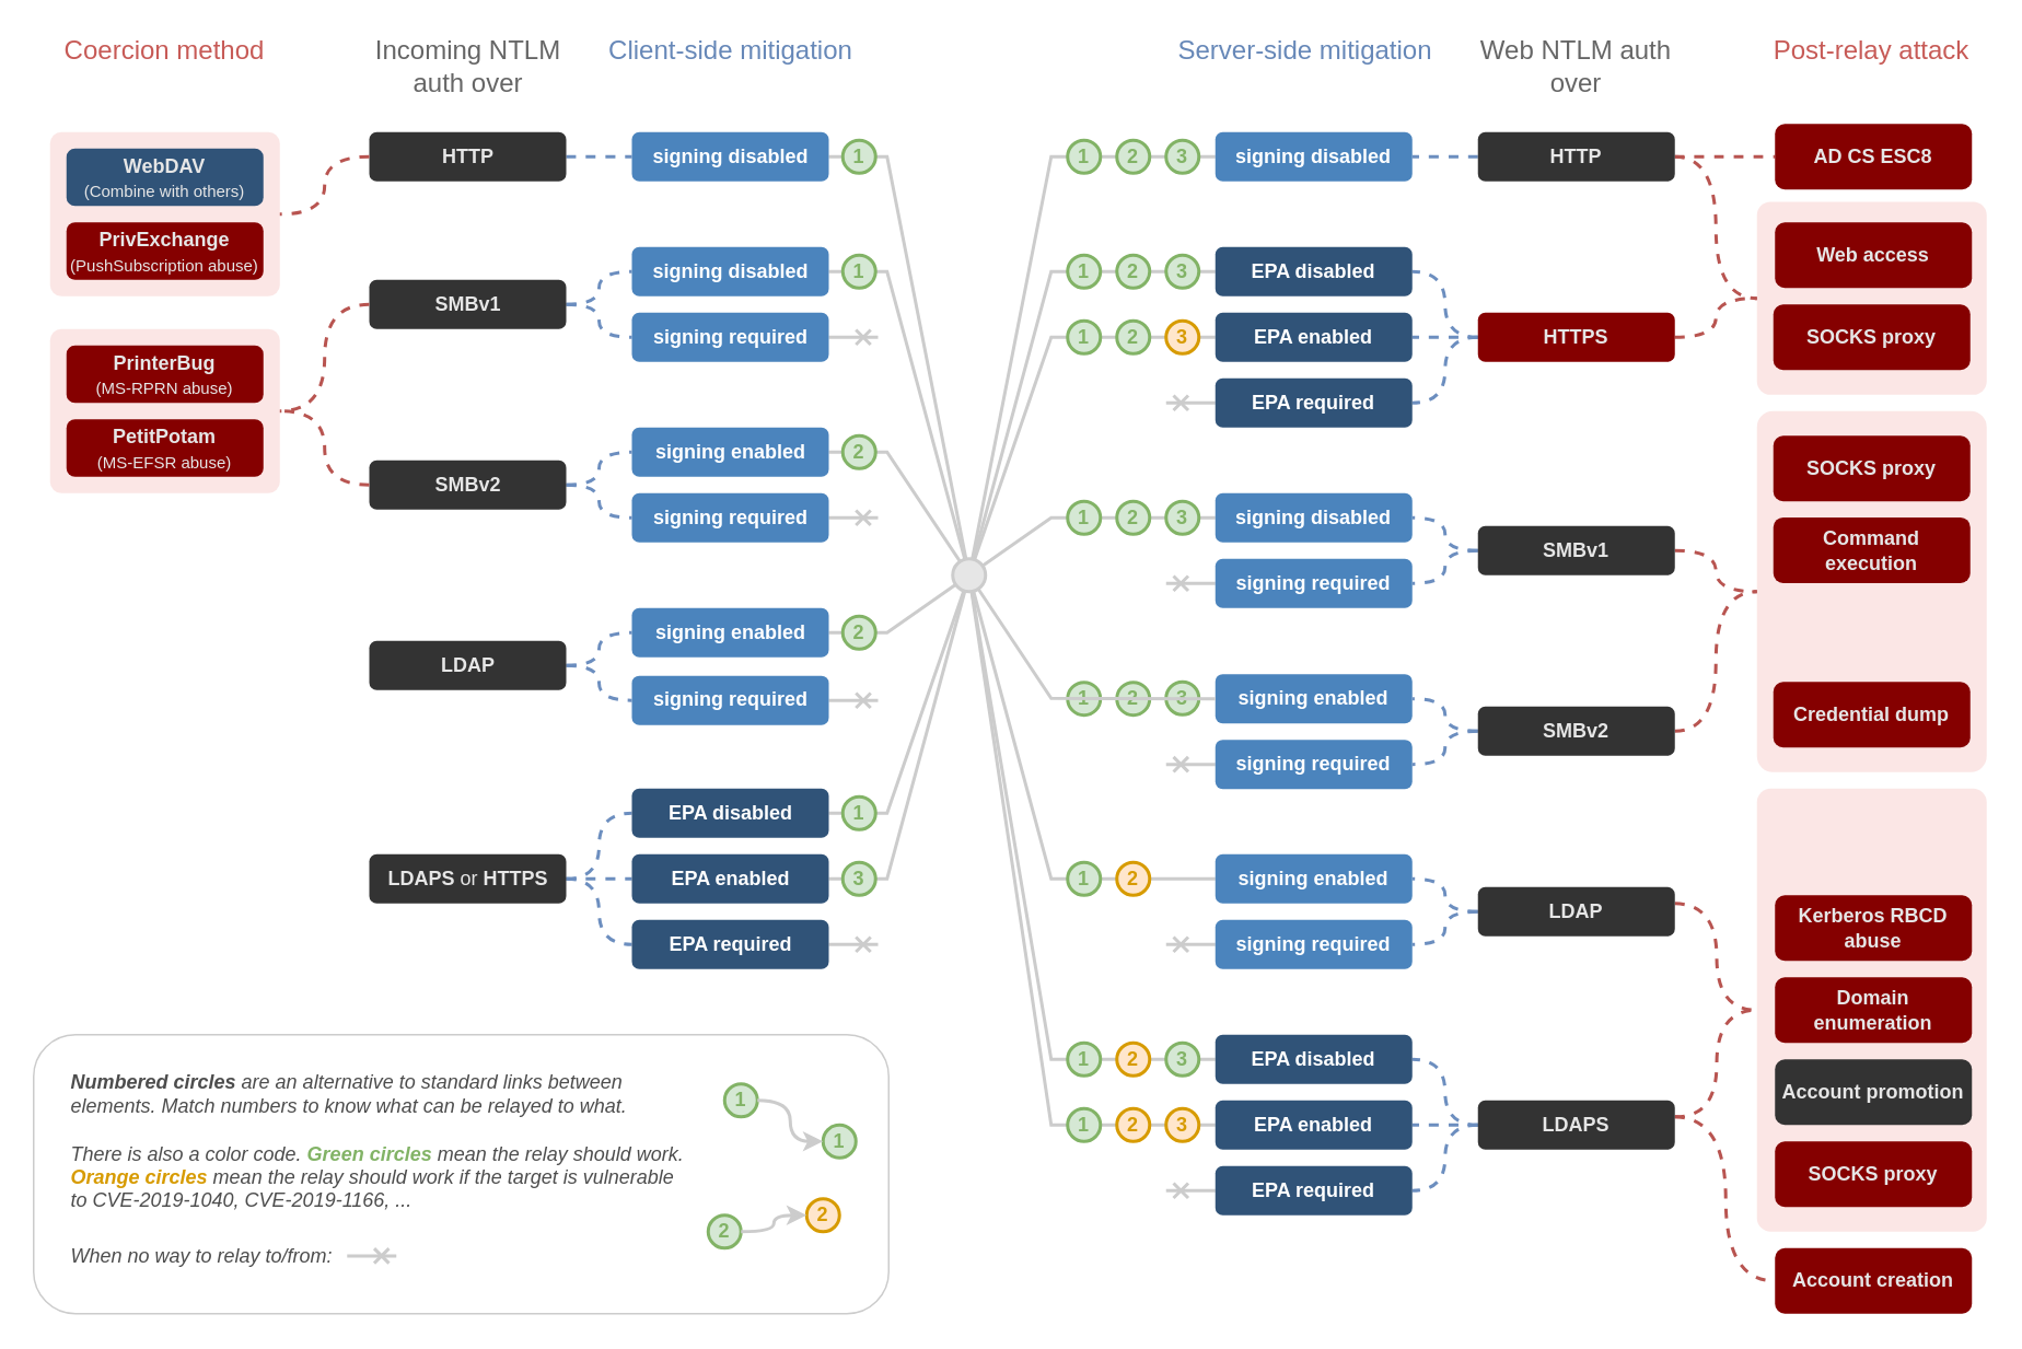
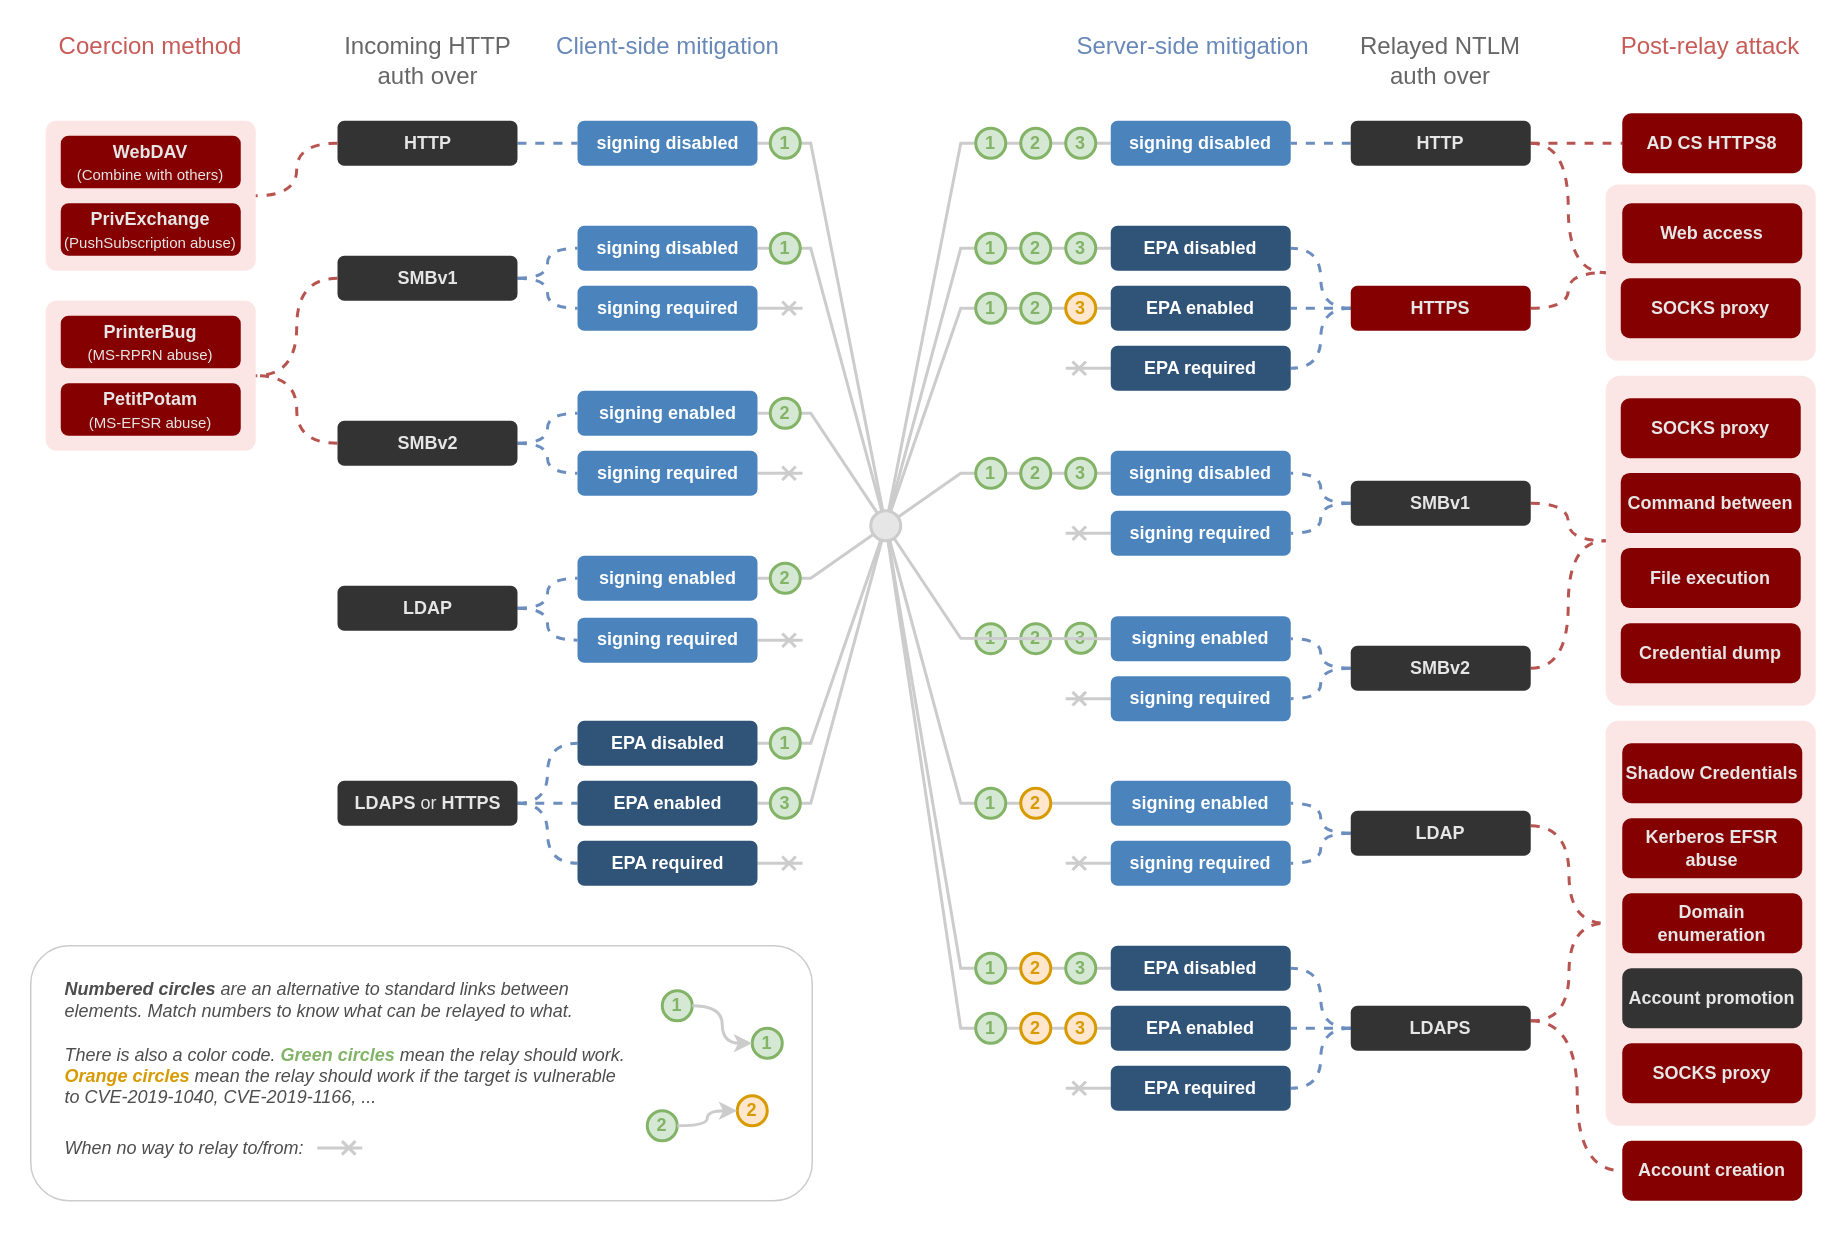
- <mxCell id="138" value="&lt;font color=&quot;#666666&quot;&gt;Incoming NTLM auth over&lt;/font&gt;" style="text;html=1;strokeColor=none;fillColor=none;align=center;verticalAlign=middle;whiteSpace=wrap;rounded=0;fontSize=16;fontColor=#C75B57;" vertex="1" parent="1"><mxGeometry x="214.5" y="25" width="140" height="30" as="geometry" /></mxCell>
+ <mxCell id="138" value="&lt;font color=&quot;#666666&quot;&gt;Incoming HTTP auth over&lt;/font&gt;" style="text;html=1;strokeColor=none;fillColor=none;align=center;verticalAlign=middle;whiteSpace=wrap;rounded=0;fontSize=16;fontColor=#C75B57;" vertex="1" parent="1"><mxGeometry x="214.5" y="25" width="140" height="30" as="geometry" /></mxCell>
- <mxCell id="140" value="&lt;font color=&quot;#666666&quot;&gt;Web NTLM auth over&lt;/font&gt;" style="text;html=1;strokeColor=none;fillColor=none;align=center;verticalAlign=middle;whiteSpace=wrap;rounded=0;fontSize=16;fontColor=#C75B57;" vertex="1" parent="1"><mxGeometry x="890" y="30" width="140" height="20" as="geometry" /></mxCell>
+ <mxCell id="140" value="&lt;font color=&quot;#666666&quot;&gt;Relayed NTLM auth over&lt;/font&gt;" style="text;html=1;strokeColor=none;fillColor=none;align=center;verticalAlign=middle;whiteSpace=wrap;rounded=0;fontSize=16;fontColor=#C75B57;" vertex="1" parent="1"><mxGeometry x="890" y="30" width="140" height="20" as="geometry" /></mxCell>
- <mxCell id="88" value="AD CS ESC8" style="rounded=1;whiteSpace=wrap;html=1;fontColor=#E6E6E6;fillColor=#850000;strokeColor=none;fontStyle=1" parent="1" vertex="1"><mxGeometry x="1081" y="75" width="120" height="40" as="geometry" /></mxCell>
+ <mxCell id="88" value="AD CS HTTPS8" style="rounded=1;whiteSpace=wrap;html=1;fontColor=#E6E6E6;fillColor=#850000;strokeColor=none;fontStyle=1" parent="1" vertex="1"><mxGeometry x="1081" y="75" width="120" height="40" as="geometry" /></mxCell>
- <mxCell id="130" value="WebDAV&lt;br&gt;&lt;span style=&quot;font-weight: normal&quot;&gt;&lt;font style=&quot;font-size: 10px&quot;&gt;(Combine with others)&lt;/font&gt;&lt;/span&gt;" style="rounded=1;whiteSpace=wrap;html=1;fontColor=#E6E6E6;fillColor=#305378;strokeColor=none;fontStyle=1;" vertex="1" parent="1"><mxGeometry x="40" y="90" width="120" height="35" as="geometry" /></mxCell>
+ <mxCell id="130" value="WebDAV&lt;br&gt;&lt;span style=&quot;font-weight: normal&quot;&gt;&lt;font style=&quot;font-size: 10px&quot;&gt;(Combine with others)&lt;/font&gt;&lt;/span&gt;" style="rounded=1;whiteSpace=wrap;html=1;fontColor=#E6E6E6;fillColor=#850000;strokeColor=none;fontStyle=1" vertex="1" parent="1"><mxGeometry x="40" y="90" width="120" height="35" as="geometry" /></mxCell>
- <mxCell id="91" value="Command execution" style="rounded=1;whiteSpace=wrap;html=1;fontColor=#E6E6E6;fillColor=#850000;strokeColor=none;fontStyle=1" parent="1" vertex="1"><mxGeometry x="1080" y="314.75" width="120" height="40" as="geometry" /></mxCell>
+ <mxCell id="91" value="Command between" style="rounded=1;whiteSpace=wrap;html=1;fontColor=#E6E6E6;fillColor=#850000;strokeColor=none;fontStyle=1" parent="1" vertex="1"><mxGeometry x="1080" y="314.75" width="120" height="40" as="geometry" /></mxCell>
+ <mxCell id="89" value="File execution" style="rounded=1;whiteSpace=wrap;html=1;fontColor=#E6E6E6;fillColor=#850000;strokeColor=none;fontStyle=1" parent="1" vertex="1"><mxGeometry x="1080" y="364.75" width="120" height="40" as="geometry" /></mxCell>
+ <mxCell id="15" value="Shadow Credentials" style="rounded=1;whiteSpace=wrap;html=1;fontColor=#E6E6E6;fillColor=#850000;strokeColor=none;fontStyle=1" parent="1" vertex="1"><mxGeometry x="1081" y="495" width="120" height="40" as="geometry" /></mxCell>
- <mxCell id="14" value="Kerberos RBCD abuse" style="rounded=1;whiteSpace=wrap;html=1;fontColor=#E6E6E6;fillColor=#850000;strokeColor=none;fontStyle=1" parent="1" vertex="1"><mxGeometry x="1081" y="545" width="120" height="40" as="geometry" /></mxCell>
+ <mxCell id="14" value="Kerberos EFSR abuse" style="rounded=1;whiteSpace=wrap;html=1;fontColor=#E6E6E6;fillColor=#850000;strokeColor=none;fontStyle=1" parent="1" vertex="1"><mxGeometry x="1081" y="545" width="120" height="40" as="geometry" /></mxCell>
